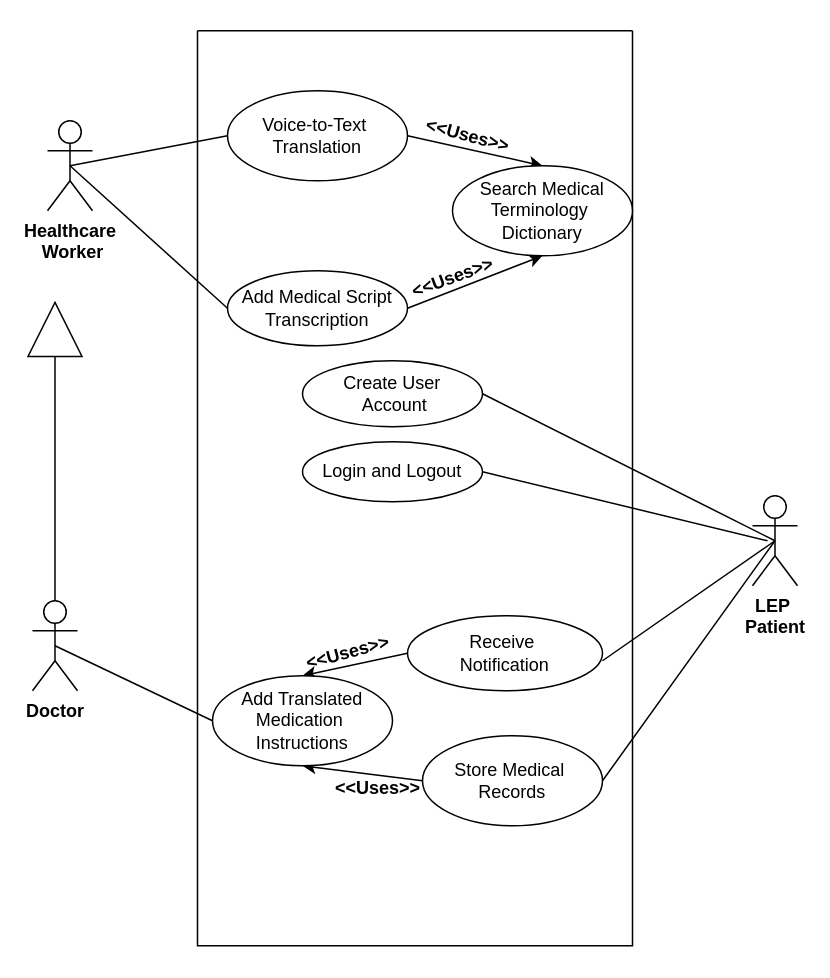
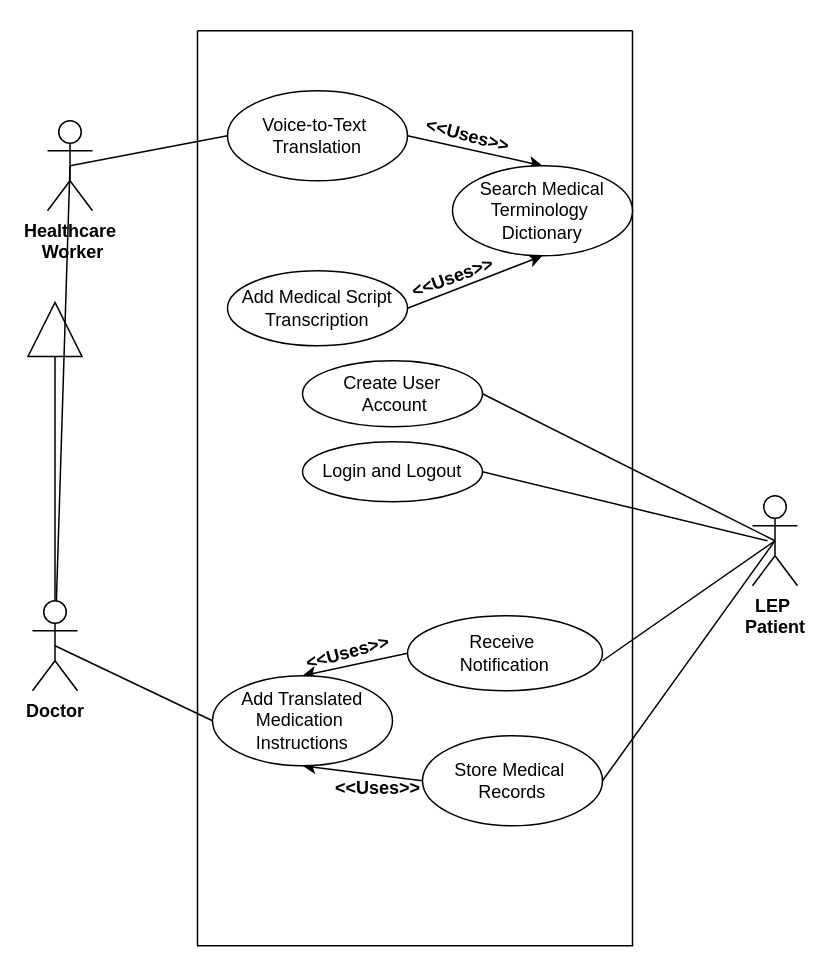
- <mxCell id="3" style="rounded=0;orthogonalLoop=1;jettySize=auto;html=1;exitX=0.5;exitY=0.5;exitDx=0;exitDy=0;exitPerimeter=0;entryX=0;entryY=0.5;entryDx=0;entryDy=0;endArrow=none;endFill=0;" edge="1" parent="1" source="4" target="19"><mxGeometry relative="1" as="geometry" /></mxCell>
+ <mxCell id="3" style="rounded=0;orthogonalLoop=1;jettySize=auto;html=1;exitX=0.5;exitY=0.5;exitDx=0;exitDy=0;exitPerimeter=0;endArrow=none;endFill=0;" edge="1" parent="1" source="4" target="7"><mxGeometry relative="1" as="geometry" /></mxCell>
